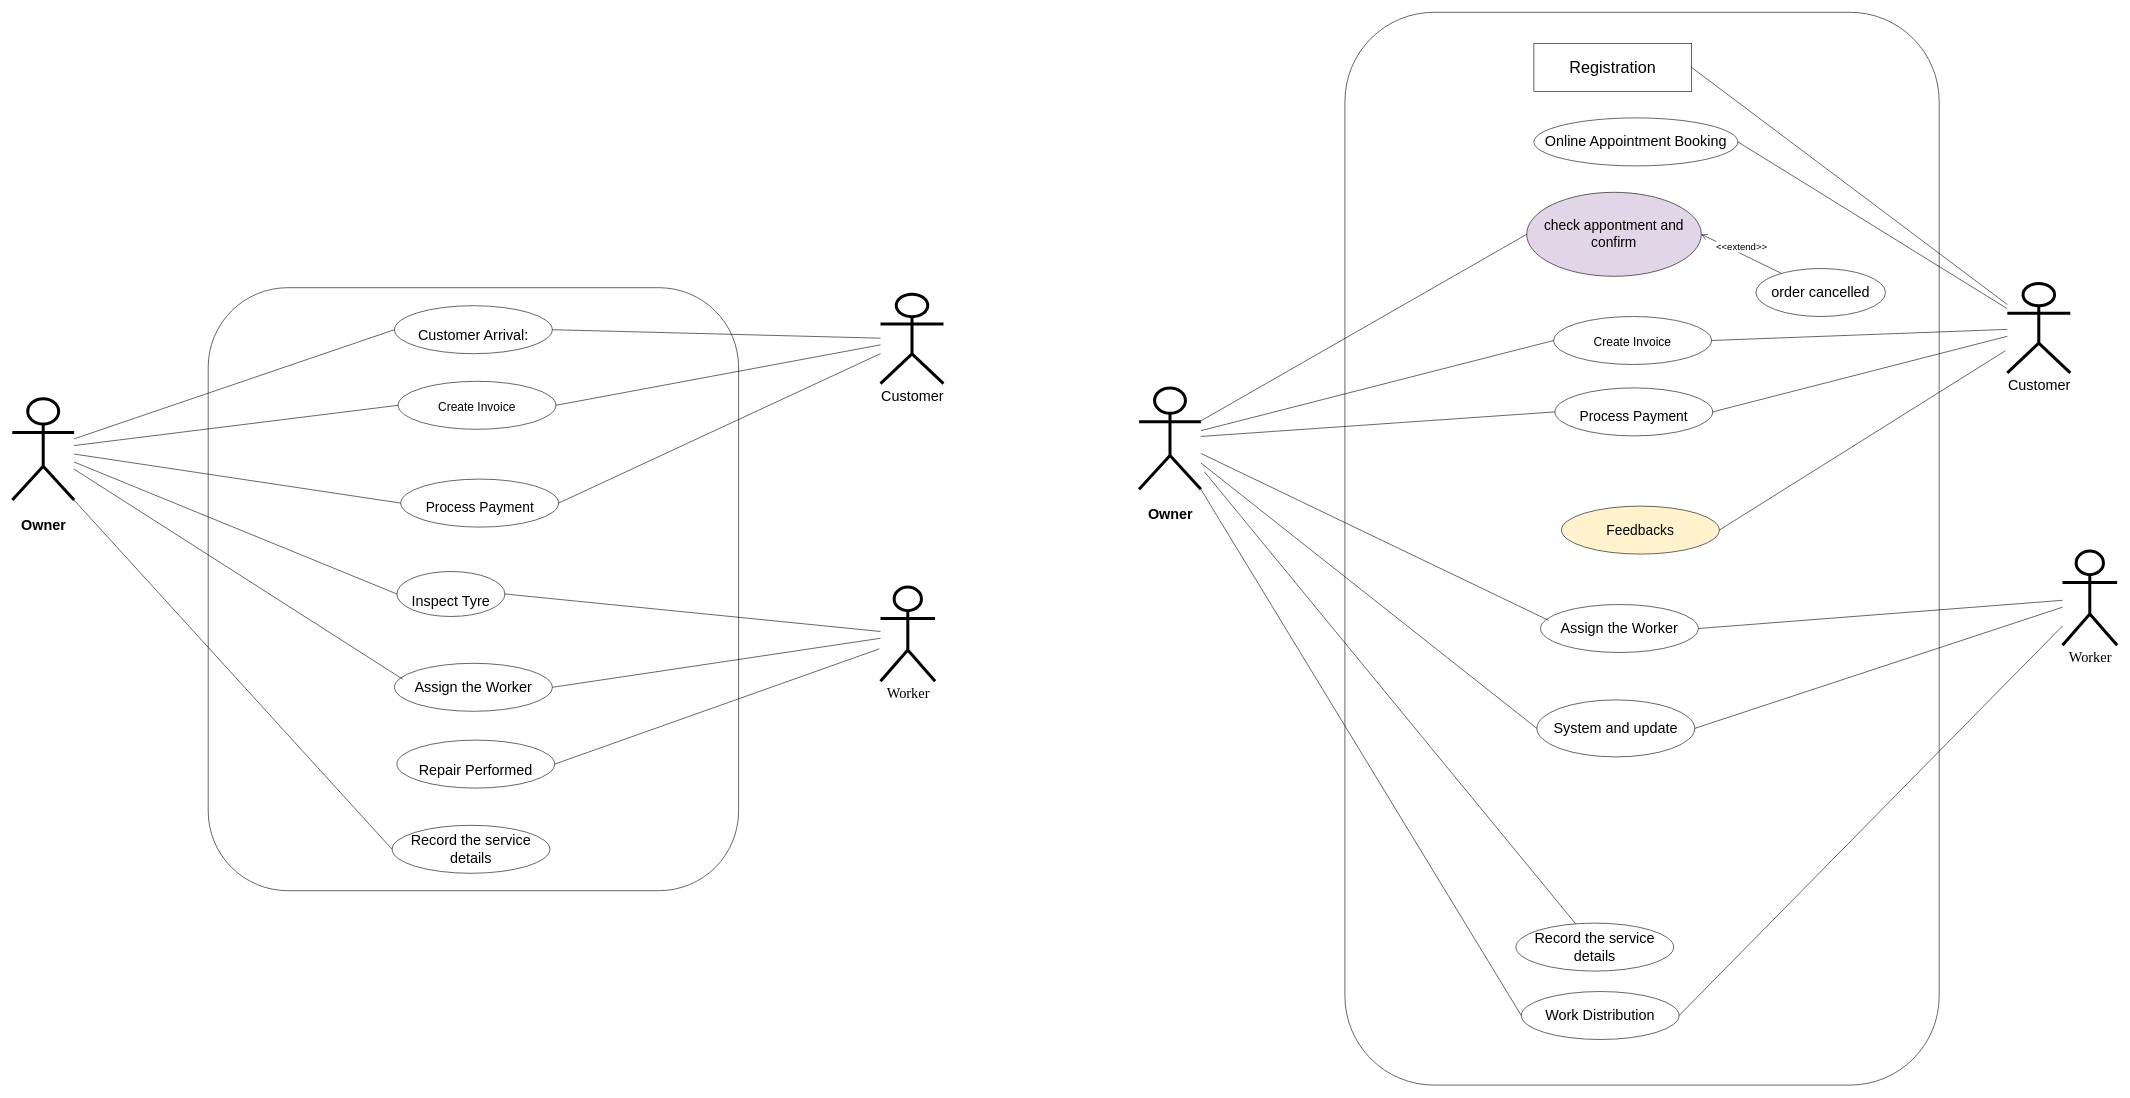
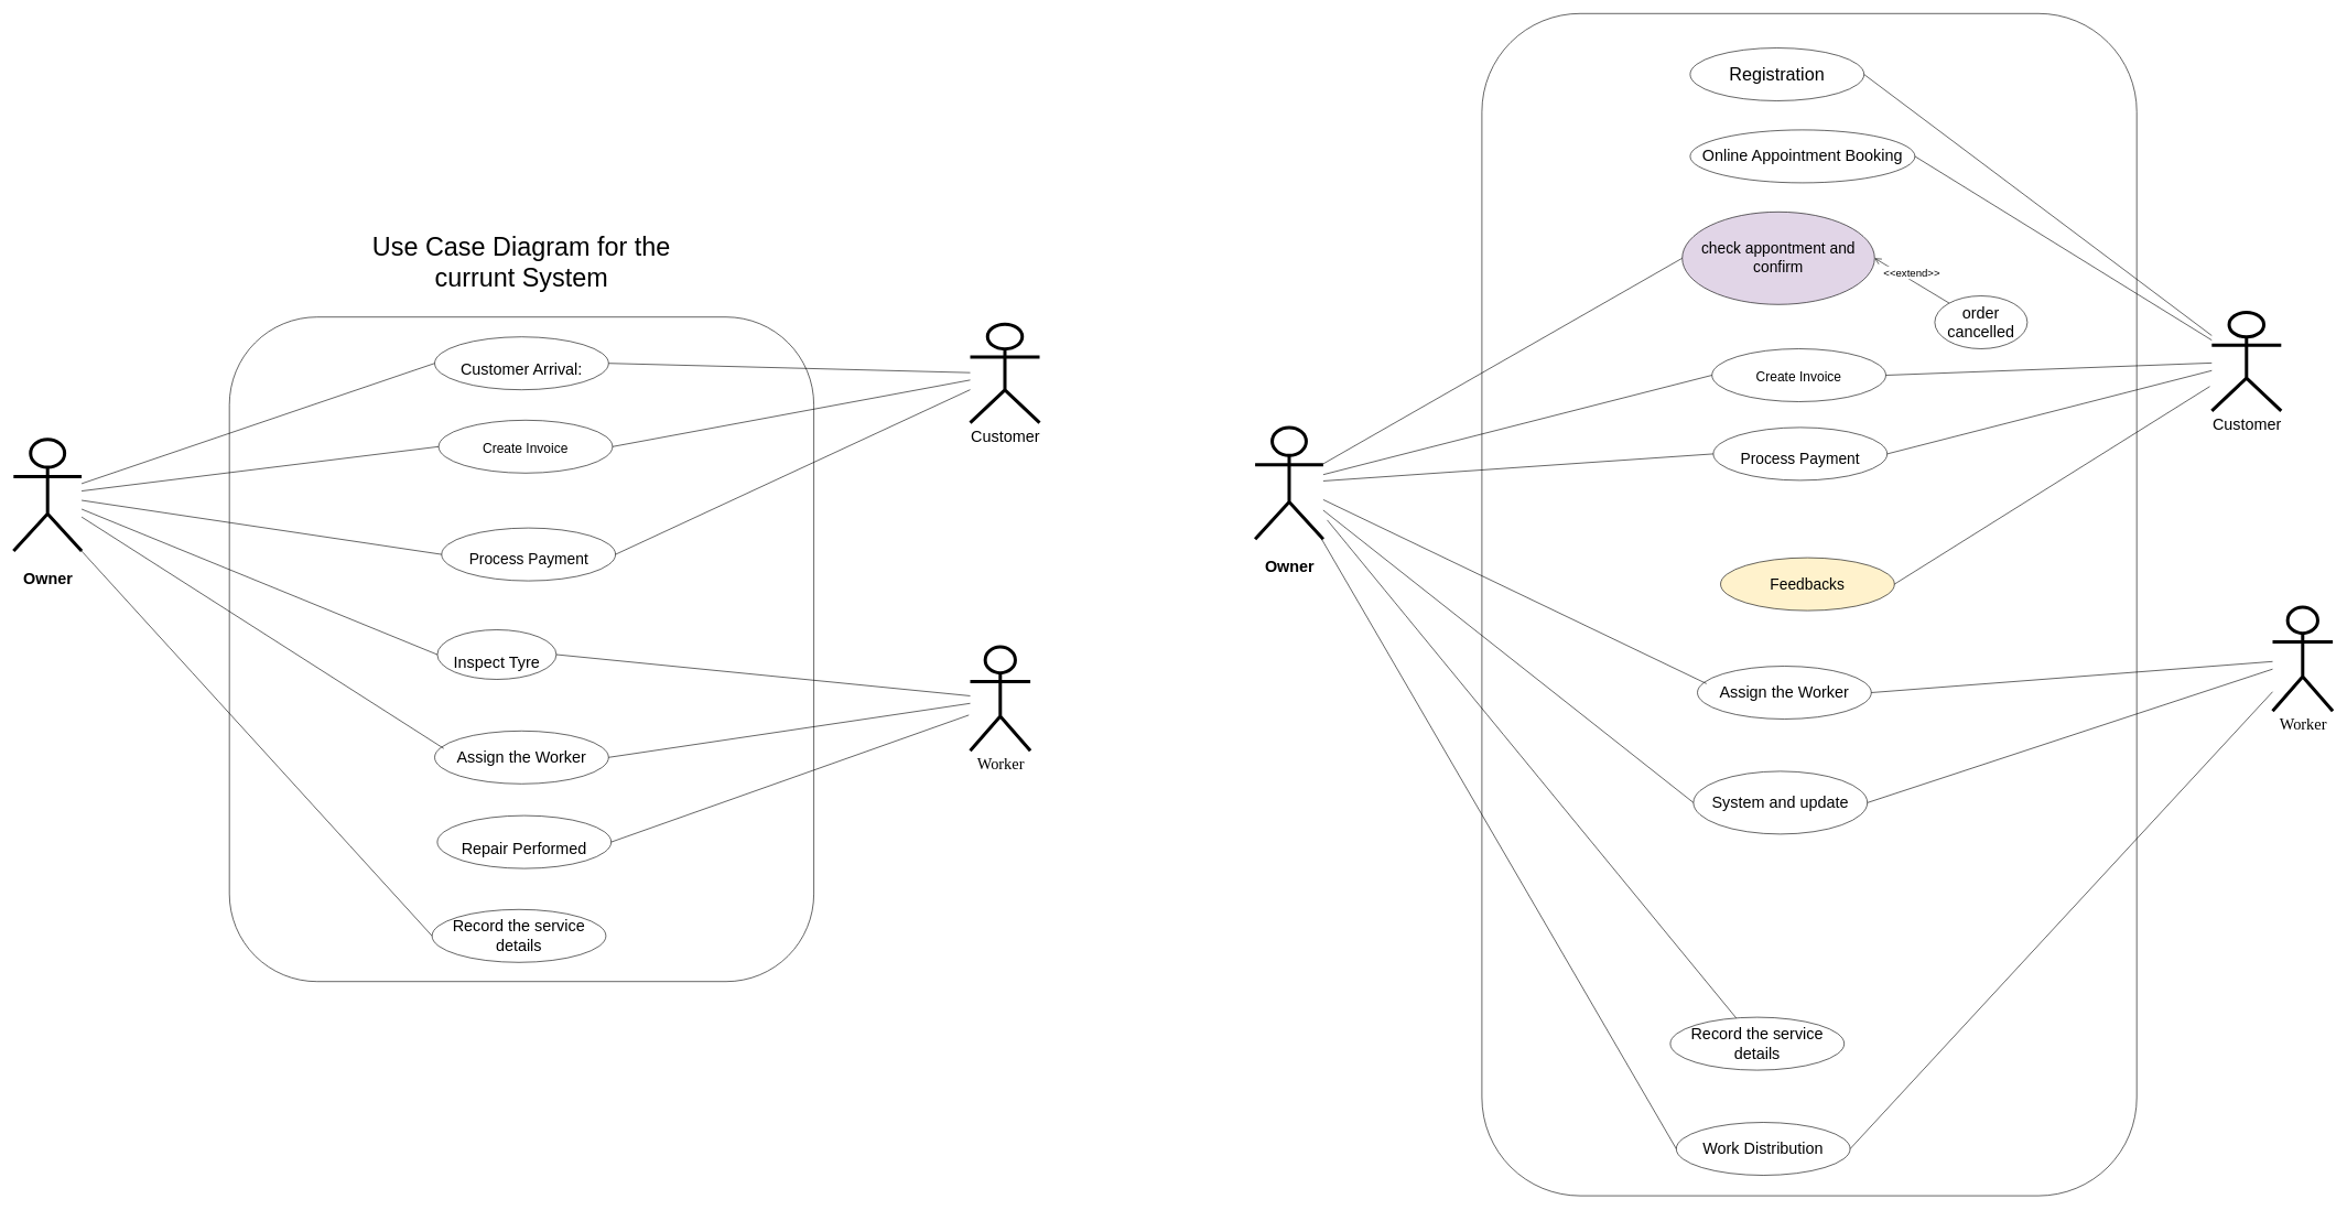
- <mxCell id="49" value="Registration" style="whiteSpace=wrap;html=1;verticalAlign=middle;horizontal=1;align=center;fontSize=27;rounded=0;" parent="1" vertex="1"><mxGeometry x="2556" y="72" width="263" height="80" as="geometry" /></mxCell>
+ <mxCell id="49" value="Registration" style="ellipse;whiteSpace=wrap;html=1;verticalAlign=middle;horizontal=1;align=center;fontSize=27;" parent="1" vertex="1"><mxGeometry x="2556" y="72" width="263" height="80" as="geometry" /></mxCell>
+ <mxCell id="21" value="Use Case Diagram for the currunt System" style="text;strokeColor=none;fillColor=none;html=1;align=center;verticalAlign=middle;whiteSpace=wrap;rounded=0;fontSize=39;" parent="1" vertex="1"><mxGeometry x="546.25" y="354" width="484.5" height="83" as="geometry" /></mxCell>
- <mxCell id="55" value="order cancelled" style="ellipse;whiteSpace=wrap;html=1;fontSize=24;" parent="1" vertex="1"><mxGeometry x="2926" y="447" width="216" height="80" as="geometry" /></mxCell>
+ <mxCell id="55" value="order cancelled" style="ellipse;whiteSpace=wrap;html=1;fontSize=24;" parent="1" vertex="1"><mxGeometry x="2926" y="447" width="140" height="80" as="geometry" /></mxCell>
- <mxCell id="46" value="Work Distribution" style="ellipse;whiteSpace=wrap;html=1;fontSize=24;" parent="1" vertex="1"><mxGeometry x="2535" y="1652" width="263" height="80" as="geometry" /></mxCell>
+ <mxCell id="46" value="Work Distribution" style="ellipse;whiteSpace=wrap;html=1;fontSize=24;" parent="1" vertex="1"><mxGeometry x="2535" y="1697" width="263" height="80" as="geometry" /></mxCell>
